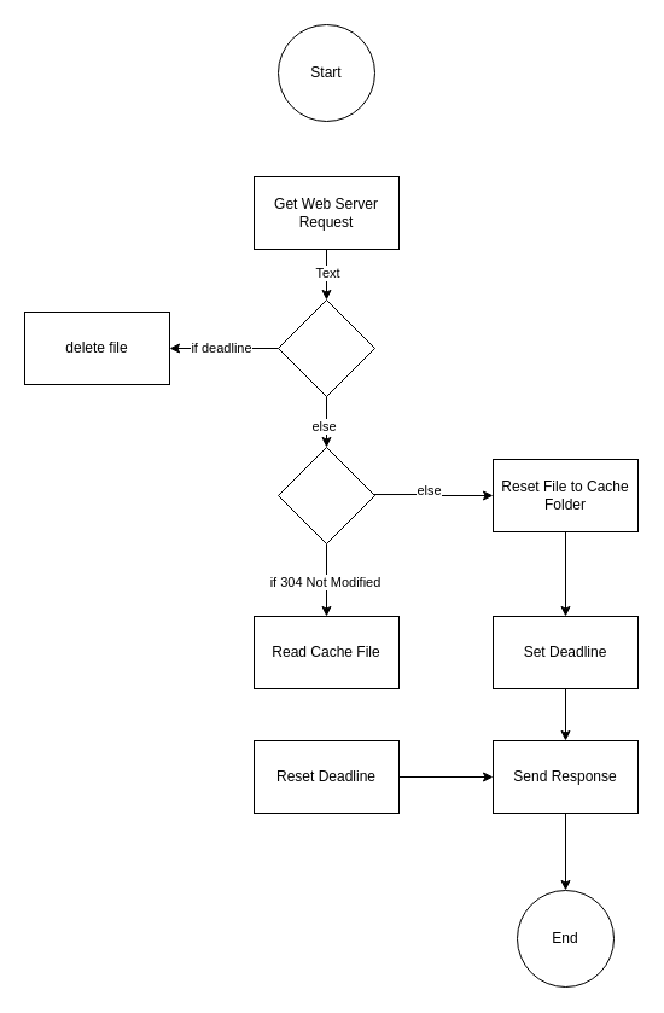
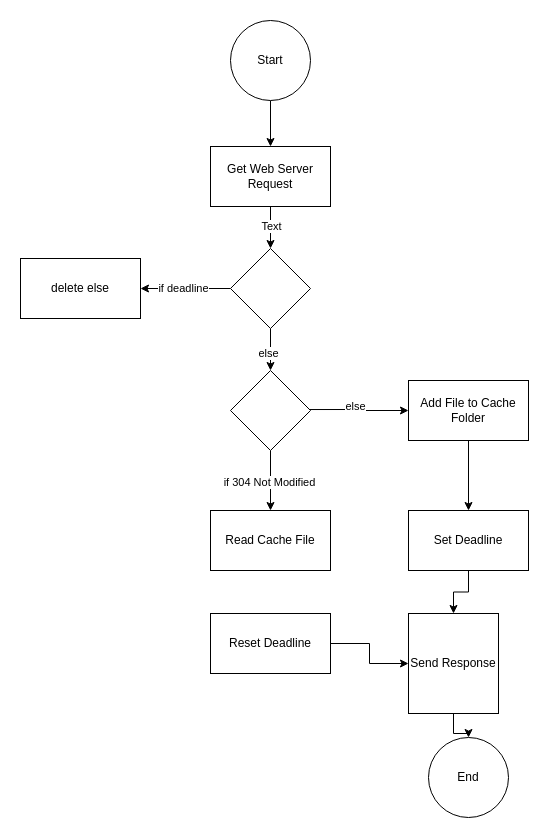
+ <mxCell id="2" style="edgeStyle=orthogonalEdgeStyle;rounded=0;orthogonalLoop=1;jettySize=auto;html=1;" edge="1" parent="1" source="3" target="6"><mxGeometry relative="1" as="geometry" /></mxCell>
- <mxCell id="26" value="delete file" style="rounded=0;whiteSpace=wrap;html=1;" vertex="1" parent="1"><mxGeometry x="20" y="258" width="120" height="60" as="geometry" /></mxCell>
+ <mxCell id="26" value="delete else" style="rounded=0;whiteSpace=wrap;html=1;" vertex="1" parent="1"><mxGeometry x="20" y="258" width="120" height="60" as="geometry" /></mxCell>
- <mxCell id="15" value="Reset File to Cache Folder" style="rounded=0;whiteSpace=wrap;html=1;" vertex="1" parent="1"><mxGeometry x="408" y="380" width="120" height="60" as="geometry" /></mxCell>
+ <mxCell id="15" value="Add File to Cache Folder" style="rounded=0;whiteSpace=wrap;html=1;" vertex="1" parent="1"><mxGeometry x="408" y="380" width="120" height="60" as="geometry" /></mxCell>
- <mxCell id="21" value="Send Response" style="rounded=0;whiteSpace=wrap;html=1;" vertex="1" parent="1"><mxGeometry x="408" y="613" width="120" height="60" as="geometry" /></mxCell>
+ <mxCell id="21" value="Send Response" style="rounded=0;whiteSpace=wrap;html=1;" vertex="1" parent="1"><mxGeometry x="408" y="613" width="90" height="100" as="geometry" /></mxCell>
